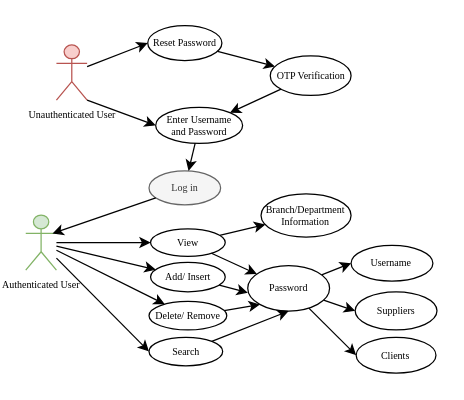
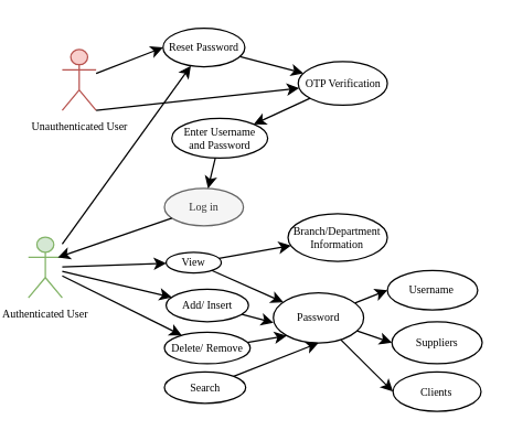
- <mxCell id="12" style="rounded=0;orthogonalLoop=1;jettySize=auto;html=1;entryX=0;entryY=0.5;entryDx=0;entryDy=0;fontSize=8;fontFamily=Times New Roman;exitX=1;exitY=1;exitDx=0;exitDy=0;exitPerimeter=0;" edge="1" parent="2" source="11" target="3"><mxGeometry relative="1" as="geometry"><mxPoint x="-1.637" y="27.947" as="sourcePoint" /></mxGeometry></mxCell>
+ <mxCell id="12" style="rounded=0;orthogonalLoop=1;jettySize=auto;html=1;fontSize=8;fontFamily=Times New Roman;exitX=1;exitY=1;exitDx=0;exitDy=0;exitPerimeter=0;" edge="1" parent="2" source="11" target="8"><mxGeometry relative="1" as="geometry"><mxPoint x="-1.637" y="27.947" as="sourcePoint" /></mxGeometry></mxCell>
- <mxCell id="15" value="View" style="ellipse;whiteSpace=wrap;html=1;fontSize=8;fontFamily=Times New Roman;" vertex="1" parent="2"><mxGeometry x="99.846" y="162.534" width="59.744" height="22.063" as="geometry" /></mxCell>
+ <mxCell id="15" value="View" style="ellipse;whiteSpace=wrap;html=1;fontSize=8;fontFamily=Times New Roman;" vertex="1" parent="2"><mxGeometry x="99.846" y="162.534" width="40" height="15" as="geometry" /></mxCell>
- <mxCell id="35" style="rounded=0;orthogonalLoop=1;jettySize=auto;html=1;entryX=0;entryY=0.5;entryDx=0;entryDy=0;fontSize=8;" edge="1" parent="2" source="10" target="34"><mxGeometry relative="1" as="geometry" /></mxCell>
+ <mxCell id="35" style="rounded=0;orthogonalLoop=1;jettySize=auto;html=1;fontSize=8;" edge="1" parent="2" source="10" target="6"><mxGeometry relative="1" as="geometry" /></mxCell>
